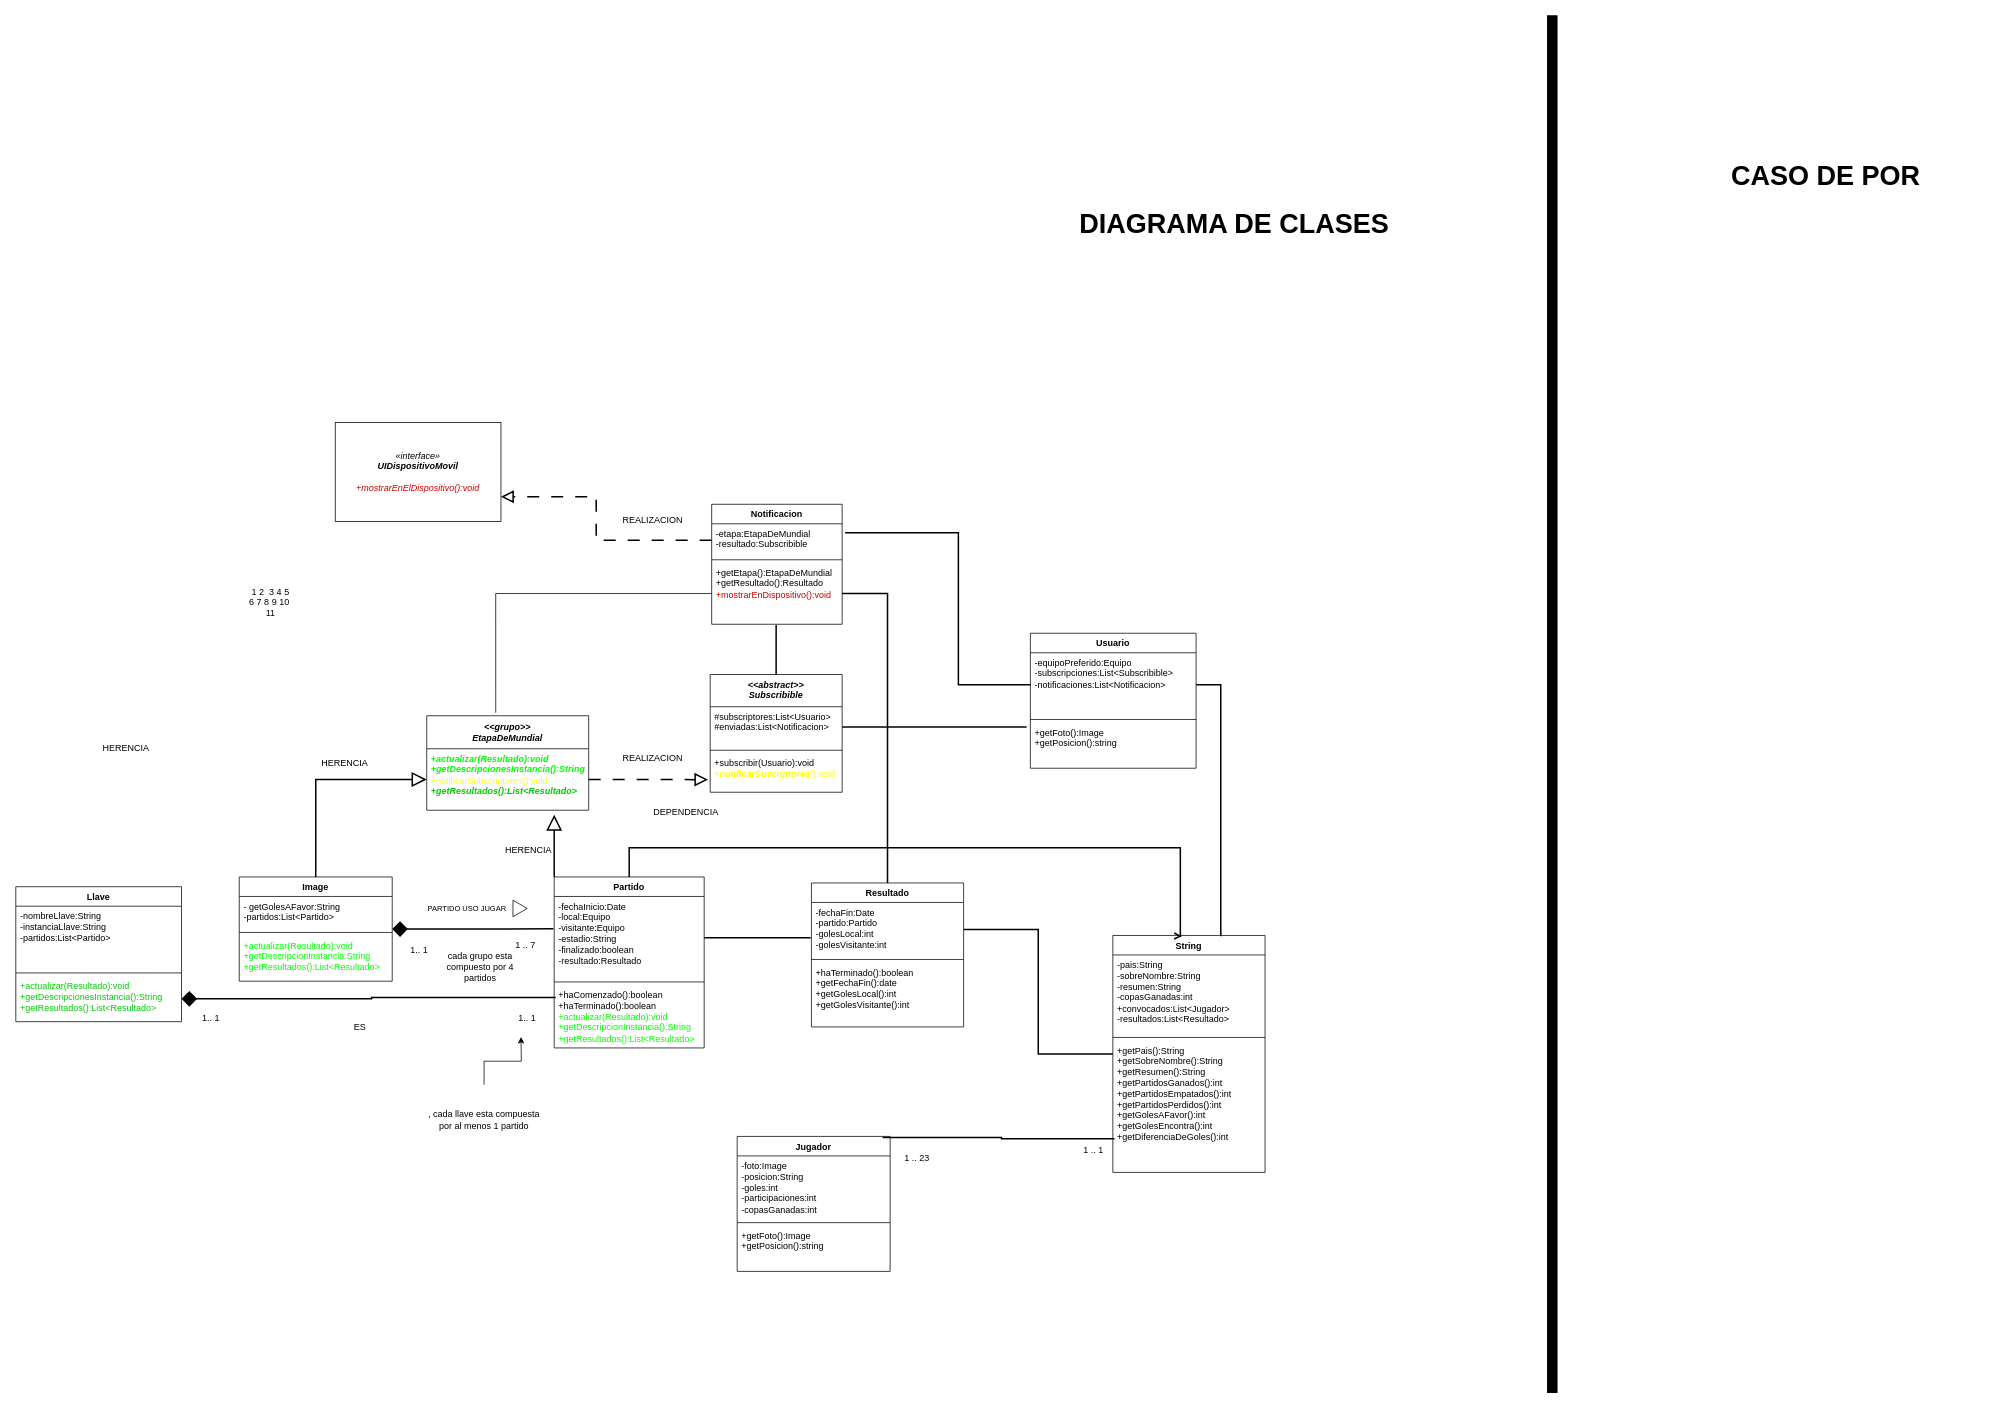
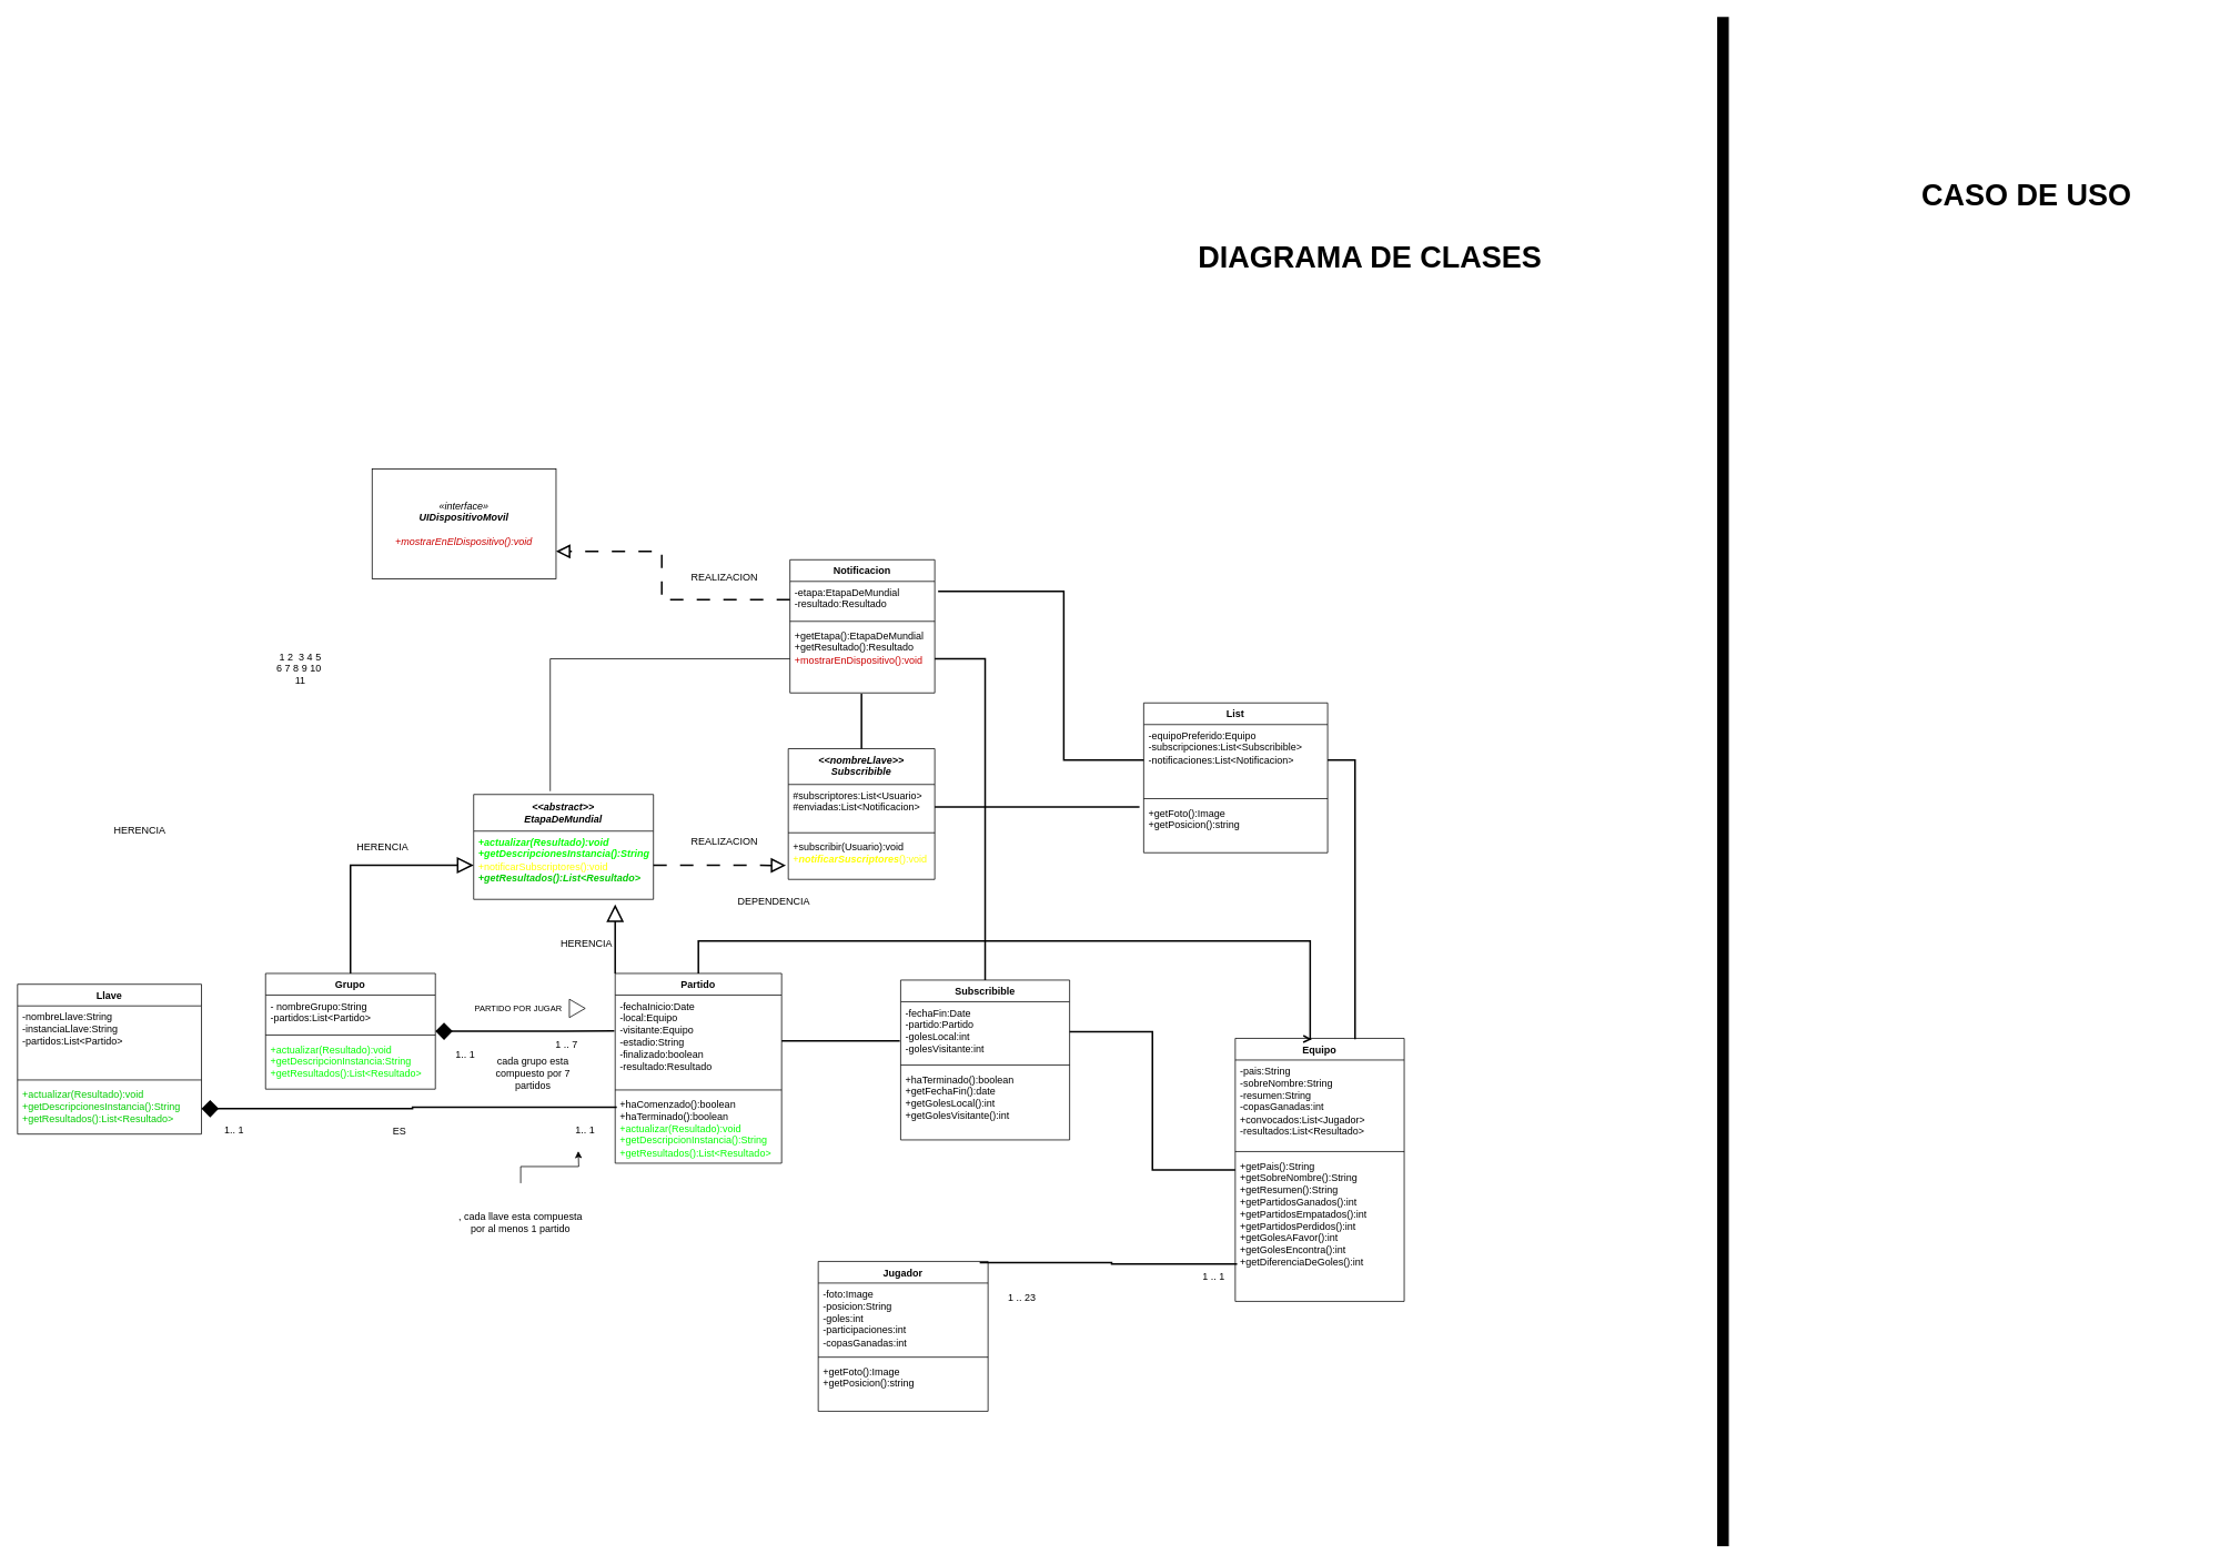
- <mxCell id="2" value="&lt;b&gt;&lt;font style=&quot;font-size: 36px;&quot;&gt;CASO DE POR&lt;/font&gt;&lt;/b&gt;" style="text;html=1;align=center;verticalAlign=middle;whiteSpace=wrap;rounded=0;" vertex="1" parent="1"><mxGeometry x="2224" y="214" width="420" height="40" as="geometry" /></mxCell>
+ <mxCell id="2" value="&lt;b&gt;&lt;font style=&quot;font-size: 36px;&quot;&gt;CASO DE USO&lt;/font&gt;&lt;/b&gt;" style="text;html=1;align=center;verticalAlign=middle;whiteSpace=wrap;rounded=0;" vertex="1" parent="1"><mxGeometry x="2224" y="214" width="420" height="40" as="geometry" /></mxCell>
- <mxCell id="77" value="&lt;b&gt;&lt;font style=&quot;font-size: 36px;&quot;&gt;DIAGRAMA DE CLASES&lt;/font&gt;&lt;/b&gt;" style="text;html=1;align=center;verticalAlign=middle;whiteSpace=wrap;rounded=0;strokeWidth=7;dashed=1;" vertex="1" parent="1"><mxGeometry x="1435" y="278" width="420" height="40" as="geometry" /></mxCell>
+ <mxCell id="77" value="&lt;b&gt;&lt;font style=&quot;font-size: 36px;&quot;&gt;DIAGRAMA DE CLASES&lt;/font&gt;&lt;/b&gt;" style="text;html=1;align=center;verticalAlign=middle;whiteSpace=wrap;rounded=0;strokeWidth=7;dashed=1;" vertex="1" parent="1"><mxGeometry x="1435" y="288" width="420" height="40" as="geometry" /></mxCell>
- <mxCell id="31" value="-etapa:EtapaDeMundial&lt;div&gt;-resultado:Subscribible&lt;/div&gt;" style="text;strokeColor=none;fillColor=none;align=left;verticalAlign=top;spacingLeft=4;spacingRight=4;overflow=hidden;rotatable=0;points=[[0,0.5],[1,0.5]];portConstraint=eastwest;whiteSpace=wrap;html=1;" vertex="1" parent="30"><mxGeometry y="26" width="174" height="44" as="geometry" /></mxCell>
+ <mxCell id="31" value="-etapa:EtapaDeMundial&lt;div&gt;-resultado:Resultado&lt;/div&gt;" style="text;strokeColor=none;fillColor=none;align=left;verticalAlign=top;spacingLeft=4;spacingRight=4;overflow=hidden;rotatable=0;points=[[0,0.5],[1,0.5]];portConstraint=eastwest;whiteSpace=wrap;html=1;" vertex="1" parent="30"><mxGeometry y="26" width="174" height="44" as="geometry" /></mxCell>
- <mxCell id="26" value="Usuario" style="swimlane;fontStyle=1;align=center;verticalAlign=top;childLayout=stackLayout;horizontal=1;startSize=26;horizontalStack=0;resizeParent=1;resizeParentMax=0;resizeLast=0;collapsible=1;marginBottom=0;whiteSpace=wrap;html=1;" vertex="1" parent="1"><mxGeometry x="1373" y="844" width="221" height="180" as="geometry" /></mxCell>
+ <mxCell id="26" value="List" style="swimlane;fontStyle=1;align=center;verticalAlign=top;childLayout=stackLayout;horizontal=1;startSize=26;horizontalStack=0;resizeParent=1;resizeParentMax=0;resizeLast=0;collapsible=1;marginBottom=0;whiteSpace=wrap;html=1;" vertex="1" parent="1"><mxGeometry x="1373" y="844" width="221" height="180" as="geometry" /></mxCell>
- <mxCell id="34" value="&lt;div&gt;&lt;i&gt;&amp;lt;&amp;lt;abstract&amp;gt;&amp;gt;&lt;/i&gt;&lt;/div&gt;&lt;i&gt;Subscribible&lt;/i&gt;" style="swimlane;fontStyle=1;align=center;verticalAlign=top;childLayout=stackLayout;horizontal=1;startSize=43;horizontalStack=0;resizeParent=1;resizeParentMax=0;resizeLast=0;collapsible=1;marginBottom=0;whiteSpace=wrap;html=1;" vertex="1" parent="1"><mxGeometry x="946" y="899" width="176" height="157" as="geometry" /></mxCell>
+ <mxCell id="34" value="&lt;div&gt;&lt;i&gt;&amp;lt;&amp;lt;nombreLlave&amp;gt;&amp;gt;&lt;/i&gt;&lt;/div&gt;&lt;i&gt;Subscribible&lt;/i&gt;" style="swimlane;fontStyle=1;align=center;verticalAlign=top;childLayout=stackLayout;horizontal=1;startSize=43;horizontalStack=0;resizeParent=1;resizeParentMax=0;resizeLast=0;collapsible=1;marginBottom=0;whiteSpace=wrap;html=1;" vertex="1" parent="1"><mxGeometry x="946" y="899" width="176" height="157" as="geometry" /></mxCell>
- <mxCell id="38" value="&lt;div&gt;&lt;b&gt;&lt;i&gt;&amp;lt;&amp;lt;grupo&amp;gt;&amp;gt;&lt;/i&gt;&lt;/b&gt;&lt;/div&gt;&lt;b&gt;&lt;i&gt;EtapaDeMundial&lt;/i&gt;&lt;/b&gt;" style="swimlane;fontStyle=0;childLayout=stackLayout;horizontal=1;startSize=44;fillColor=none;horizontalStack=0;resizeParent=1;resizeParentMax=0;resizeLast=0;collapsible=1;marginBottom=0;whiteSpace=wrap;html=1;" vertex="1" parent="1"><mxGeometry x="568" y="954" width="216" height="126" as="geometry" /></mxCell>
+ <mxCell id="38" value="&lt;div&gt;&lt;b&gt;&lt;i&gt;&amp;lt;&amp;lt;abstract&amp;gt;&amp;gt;&lt;/i&gt;&lt;/b&gt;&lt;/div&gt;&lt;b&gt;&lt;i&gt;EtapaDeMundial&lt;/i&gt;&lt;/b&gt;" style="swimlane;fontStyle=0;childLayout=stackLayout;horizontal=1;startSize=44;fillColor=none;horizontalStack=0;resizeParent=1;resizeParentMax=0;resizeLast=0;collapsible=1;marginBottom=0;whiteSpace=wrap;html=1;" vertex="1" parent="1"><mxGeometry x="568" y="954" width="216" height="126" as="geometry" /></mxCell>
- <mxCell id="55" value="DEPENDENCIA" style="text;html=1;align=center;verticalAlign=middle;whiteSpace=wrap;rounded=0;" vertex="1" parent="1"><mxGeometry x="884" y="1068" width="60" height="30" as="geometry" /></mxCell>
+ <mxCell id="55" value="DEPENDENCIA" style="text;html=1;align=center;verticalAlign=middle;whiteSpace=wrap;rounded=0;" vertex="1" parent="1"><mxGeometry x="899" y="1068" width="60" height="30" as="geometry" /></mxCell>
- <mxCell id="4" value="Image" style="swimlane;fontStyle=1;align=center;verticalAlign=top;childLayout=stackLayout;horizontal=1;startSize=26;horizontalStack=0;resizeParent=1;resizeParentMax=0;resizeLast=0;collapsible=1;marginBottom=0;whiteSpace=wrap;html=1;" vertex="1" parent="1"><mxGeometry x="318" y="1169" width="204" height="139" as="geometry" /></mxCell>
+ <mxCell id="4" value="Grupo" style="swimlane;fontStyle=1;align=center;verticalAlign=top;childLayout=stackLayout;horizontal=1;startSize=26;horizontalStack=0;resizeParent=1;resizeParentMax=0;resizeLast=0;collapsible=1;marginBottom=0;whiteSpace=wrap;html=1;" vertex="1" parent="1"><mxGeometry x="318" y="1169" width="204" height="139" as="geometry" /></mxCell>
- <mxCell id="8" value="Resultado" style="swimlane;fontStyle=1;align=center;verticalAlign=top;childLayout=stackLayout;horizontal=1;startSize=26;horizontalStack=0;resizeParent=1;resizeParentMax=0;resizeLast=0;collapsible=1;marginBottom=0;whiteSpace=wrap;html=1;" vertex="1" parent="1"><mxGeometry x="1081" y="1177" width="203" height="192" as="geometry" /></mxCell>
+ <mxCell id="8" value="Subscribible" style="swimlane;fontStyle=1;align=center;verticalAlign=top;childLayout=stackLayout;horizontal=1;startSize=26;horizontalStack=0;resizeParent=1;resizeParentMax=0;resizeLast=0;collapsible=1;marginBottom=0;whiteSpace=wrap;html=1;" vertex="1" parent="1"><mxGeometry x="1081" y="1177" width="203" height="192" as="geometry" /></mxCell>
- <mxCell id="64" value="&lt;font style=&quot;font-size: 10px;&quot;&gt;PARTIDO USO JUGAR&lt;/font&gt;" style="text;html=1;align=center;verticalAlign=middle;whiteSpace=wrap;rounded=0;" vertex="1" parent="1"><mxGeometry x="551" y="1190" width="142" height="42" as="geometry" /></mxCell>
+ <mxCell id="64" value="&lt;font style=&quot;font-size: 10px;&quot;&gt;PARTIDO POR JUGAR&lt;/font&gt;" style="text;html=1;align=center;verticalAlign=middle;whiteSpace=wrap;rounded=0;" vertex="1" parent="1"><mxGeometry x="551" y="1190" width="142" height="42" as="geometry" /></mxCell>
- <mxCell id="5" value="- getGolesAFavor:String&lt;div&gt;-partidos:List&amp;lt;Partido&amp;gt;&lt;/div&gt;" style="text;strokeColor=none;fillColor=none;align=left;verticalAlign=top;spacingLeft=4;spacingRight=4;overflow=hidden;rotatable=0;points=[[0,0.5],[1,0.5]];portConstraint=eastwest;whiteSpace=wrap;html=1;" vertex="1" parent="4"><mxGeometry y="26" width="204" height="44" as="geometry" /></mxCell>
+ <mxCell id="5" value="- nombreGrupo:String&lt;div&gt;-partidos:List&amp;lt;Partido&amp;gt;&lt;/div&gt;" style="text;strokeColor=none;fillColor=none;align=left;verticalAlign=top;spacingLeft=4;spacingRight=4;overflow=hidden;rotatable=0;points=[[0,0.5],[1,0.5]];portConstraint=eastwest;whiteSpace=wrap;html=1;" vertex="1" parent="4"><mxGeometry y="26" width="204" height="44" as="geometry" /></mxCell>
- <mxCell id="66" value="1 .. 7" style="text;html=1;align=center;verticalAlign=middle;whiteSpace=wrap;rounded=0;" vertex="1" parent="1"><mxGeometry x="670" y="1245" width="60" height="30" as="geometry" /></mxCell>
+ <mxCell id="66" value="1 .. 7" style="text;html=1;align=center;verticalAlign=middle;whiteSpace=wrap;rounded=0;" vertex="1" parent="1"><mxGeometry x="650" y="1240" width="60" height="30" as="geometry" /></mxCell>
- <mxCell id="12" value="String" style="swimlane;fontStyle=1;align=center;verticalAlign=top;childLayout=stackLayout;horizontal=1;startSize=26;horizontalStack=0;resizeParent=1;resizeParentMax=0;resizeLast=0;collapsible=1;marginBottom=0;whiteSpace=wrap;html=1;" vertex="1" parent="1"><mxGeometry x="1483" y="1247" width="203" height="316" as="geometry" /></mxCell>
+ <mxCell id="12" value="Equipo" style="swimlane;fontStyle=1;align=center;verticalAlign=top;childLayout=stackLayout;horizontal=1;startSize=26;horizontalStack=0;resizeParent=1;resizeParentMax=0;resizeLast=0;collapsible=1;marginBottom=0;whiteSpace=wrap;html=1;" vertex="1" parent="1"><mxGeometry x="1483" y="1247" width="203" height="316" as="geometry" /></mxCell>
- <mxCell id="75" value="cada grupo esta compuesto por 4 partidos " style="text;html=1;align=center;verticalAlign=middle;whiteSpace=wrap;rounded=0;" vertex="1" parent="1"><mxGeometry x="572" y="1282" width="135" height="13" as="geometry" /></mxCell>
+ <mxCell id="75" value="cada grupo esta compuesto por 7 partidos " style="text;html=1;align=center;verticalAlign=middle;whiteSpace=wrap;rounded=0;" vertex="1" parent="1"><mxGeometry x="572" y="1282" width="135" height="13" as="geometry" /></mxCell>
- <mxCell id="63" value="ES&amp;nbsp;" style="text;html=1;align=center;verticalAlign=middle;whiteSpace=wrap;rounded=0;" vertex="1" parent="1"><mxGeometry x="394" y="1356.5" width="174" height="25" as="geometry" /></mxCell>
+ <mxCell id="63" value="ES&amp;nbsp;" style="text;html=1;align=center;verticalAlign=middle;whiteSpace=wrap;rounded=0;" vertex="1" parent="1"><mxGeometry x="394" y="1346.5" width="174" height="25" as="geometry" /></mxCell>
- <mxCell id="73" value=", cada llave esta compuesta&lt;br/&gt;por al menos 1 partido" style="text;html=1;align=center;verticalAlign=middle;whiteSpace=wrap;rounded=0;" vertex="1" parent="1"><mxGeometry x="527" y="1446" width="235" height="94" as="geometry" /></mxCell>
+ <mxCell id="73" value=", cada llave esta compuesta&lt;br/&gt;por al menos 1 partido" style="text;html=1;align=center;verticalAlign=middle;whiteSpace=wrap;rounded=0;" vertex="1" parent="1"><mxGeometry x="507" y="1421" width="235" height="94" as="geometry" /></mxCell>
- <mxCell id="68" value="1 .. 23" style="text;html=1;align=center;verticalAlign=middle;whiteSpace=wrap;rounded=0;" vertex="1" parent="1"><mxGeometry x="1192" y="1529" width="60" height="30" as="geometry" /></mxCell>
+ <mxCell id="68" value="1 .. 23" style="text;html=1;align=center;verticalAlign=middle;whiteSpace=wrap;rounded=0;" vertex="1" parent="1"><mxGeometry x="1197" y="1544" width="60" height="30" as="geometry" /></mxCell>
